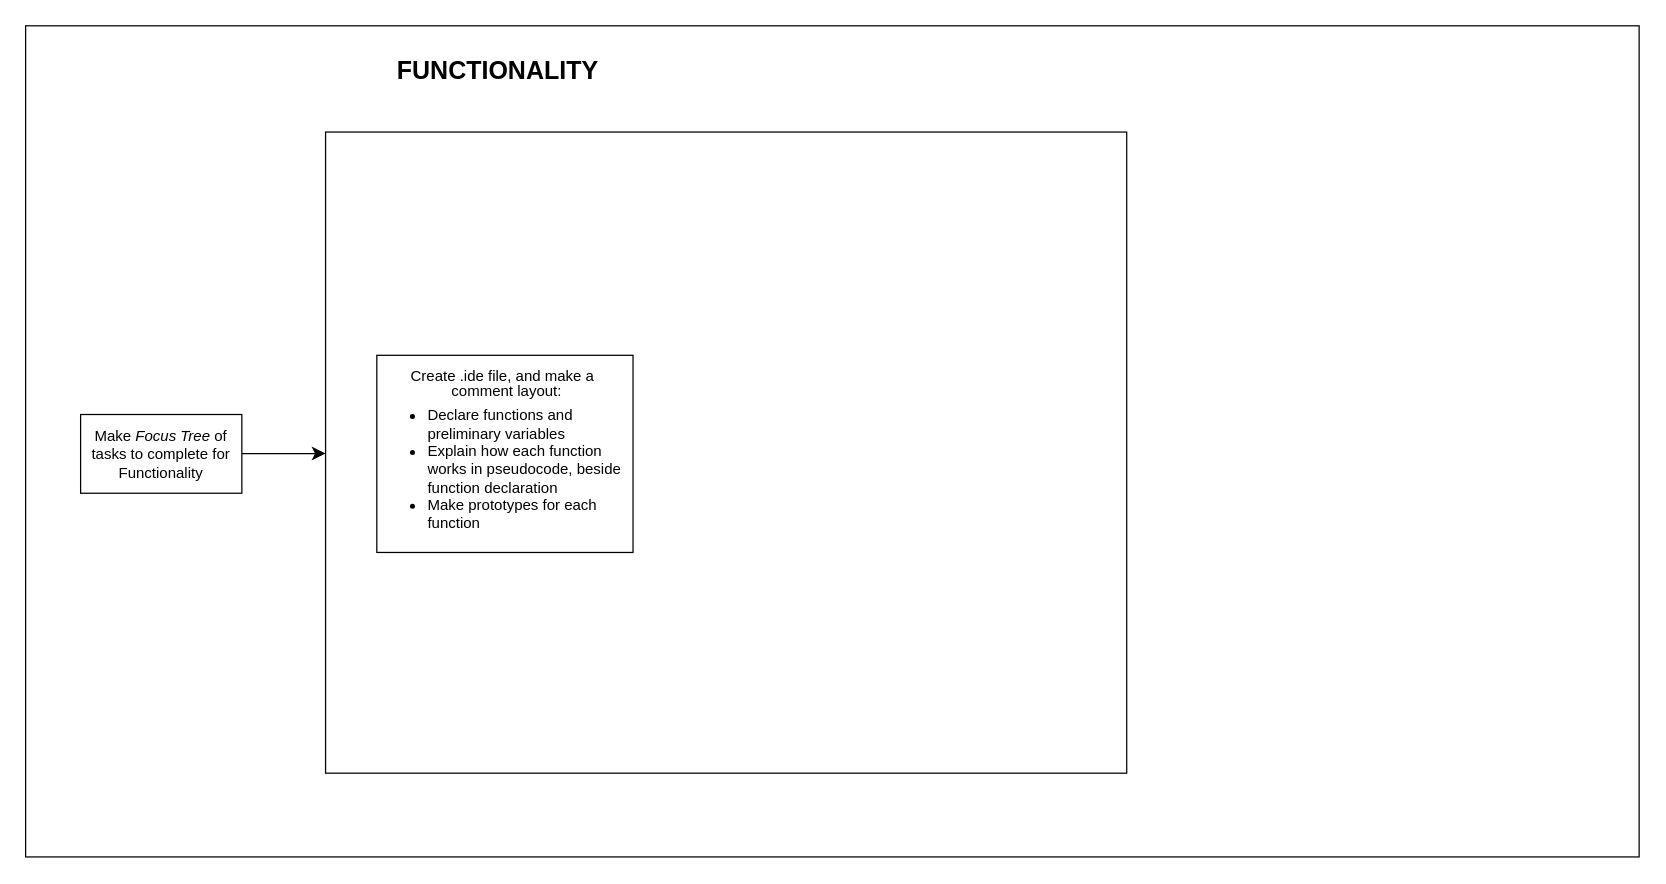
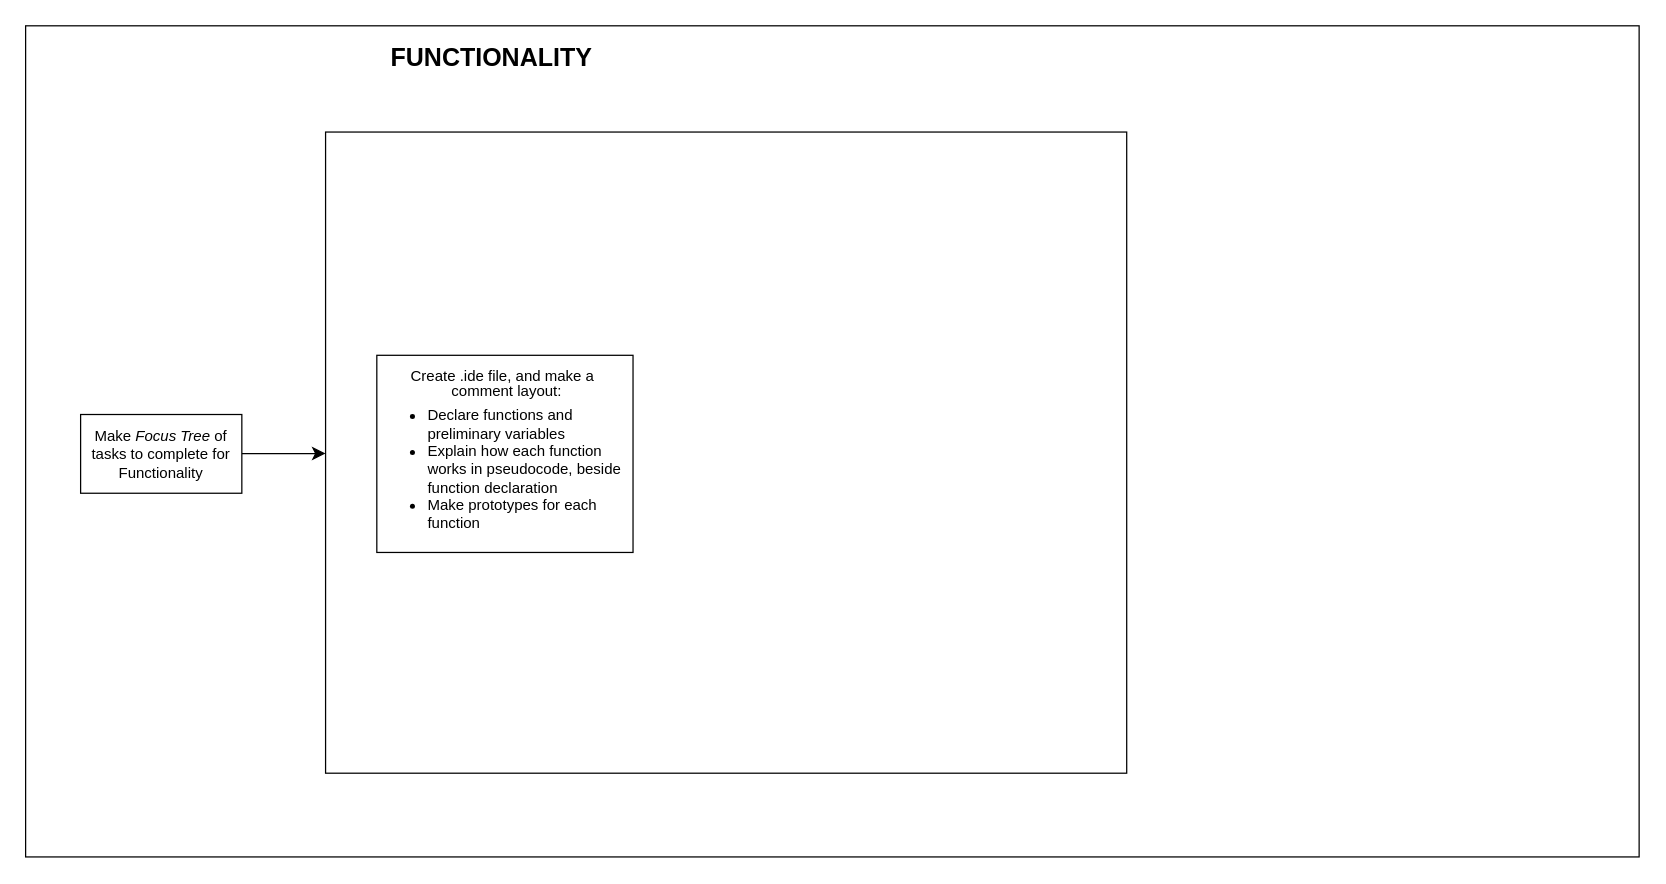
- <mxCell id="6" value="FUNCTIONALITY" style="text;strokeColor=none;fillColor=none;html=1;align=center;verticalAlign=middle;whiteSpace=wrap;rounded=0;fontSize=20;fontStyle=1" parent="1" vertex="1"><mxGeometry x="314.5" y="40" width="166" height="30" as="geometry" /></mxCell>
+ <mxCell id="6" value="FUNCTIONALITY" style="text;strokeColor=none;fillColor=none;html=1;align=center;verticalAlign=middle;whiteSpace=wrap;rounded=0;fontSize=20;fontStyle=1" parent="1" vertex="1"><mxGeometry x="309.5" y="30" width="166" height="30" as="geometry" /></mxCell>
